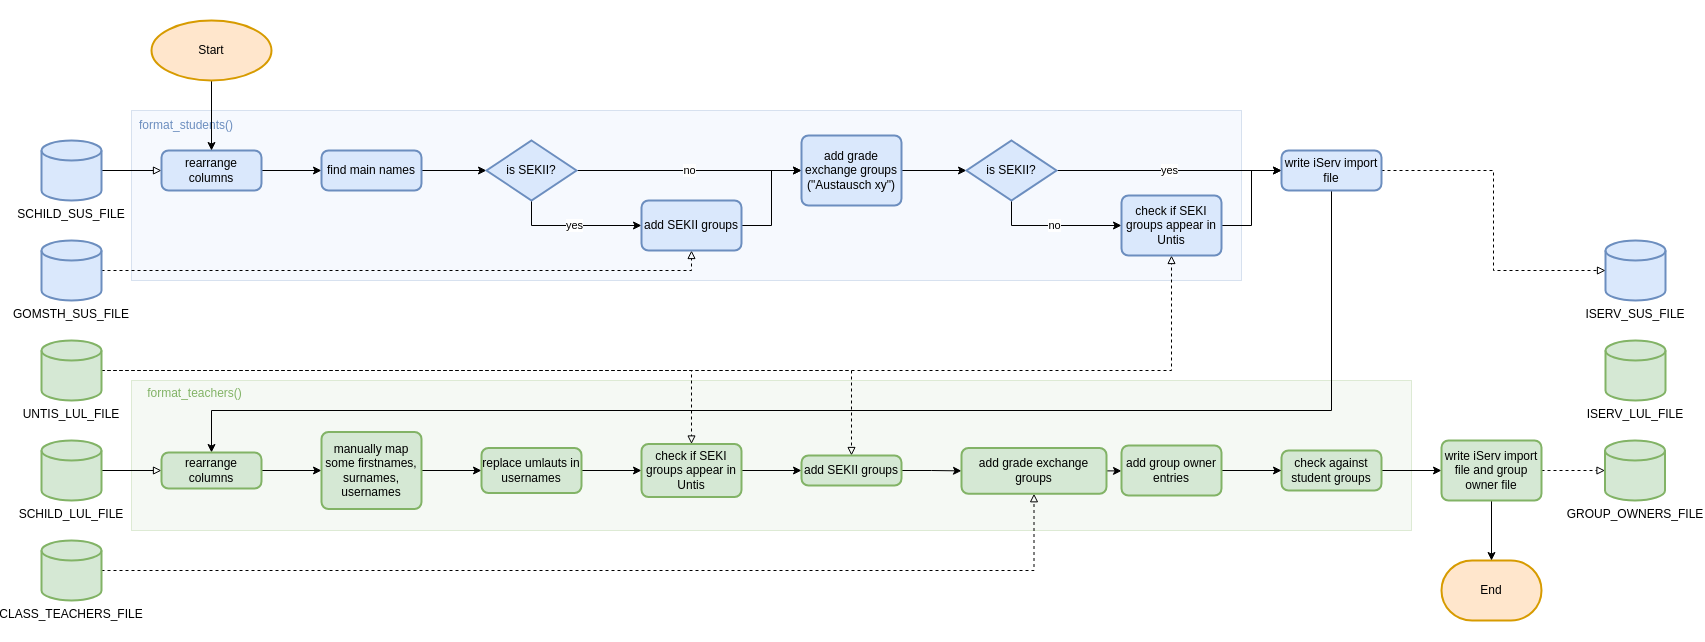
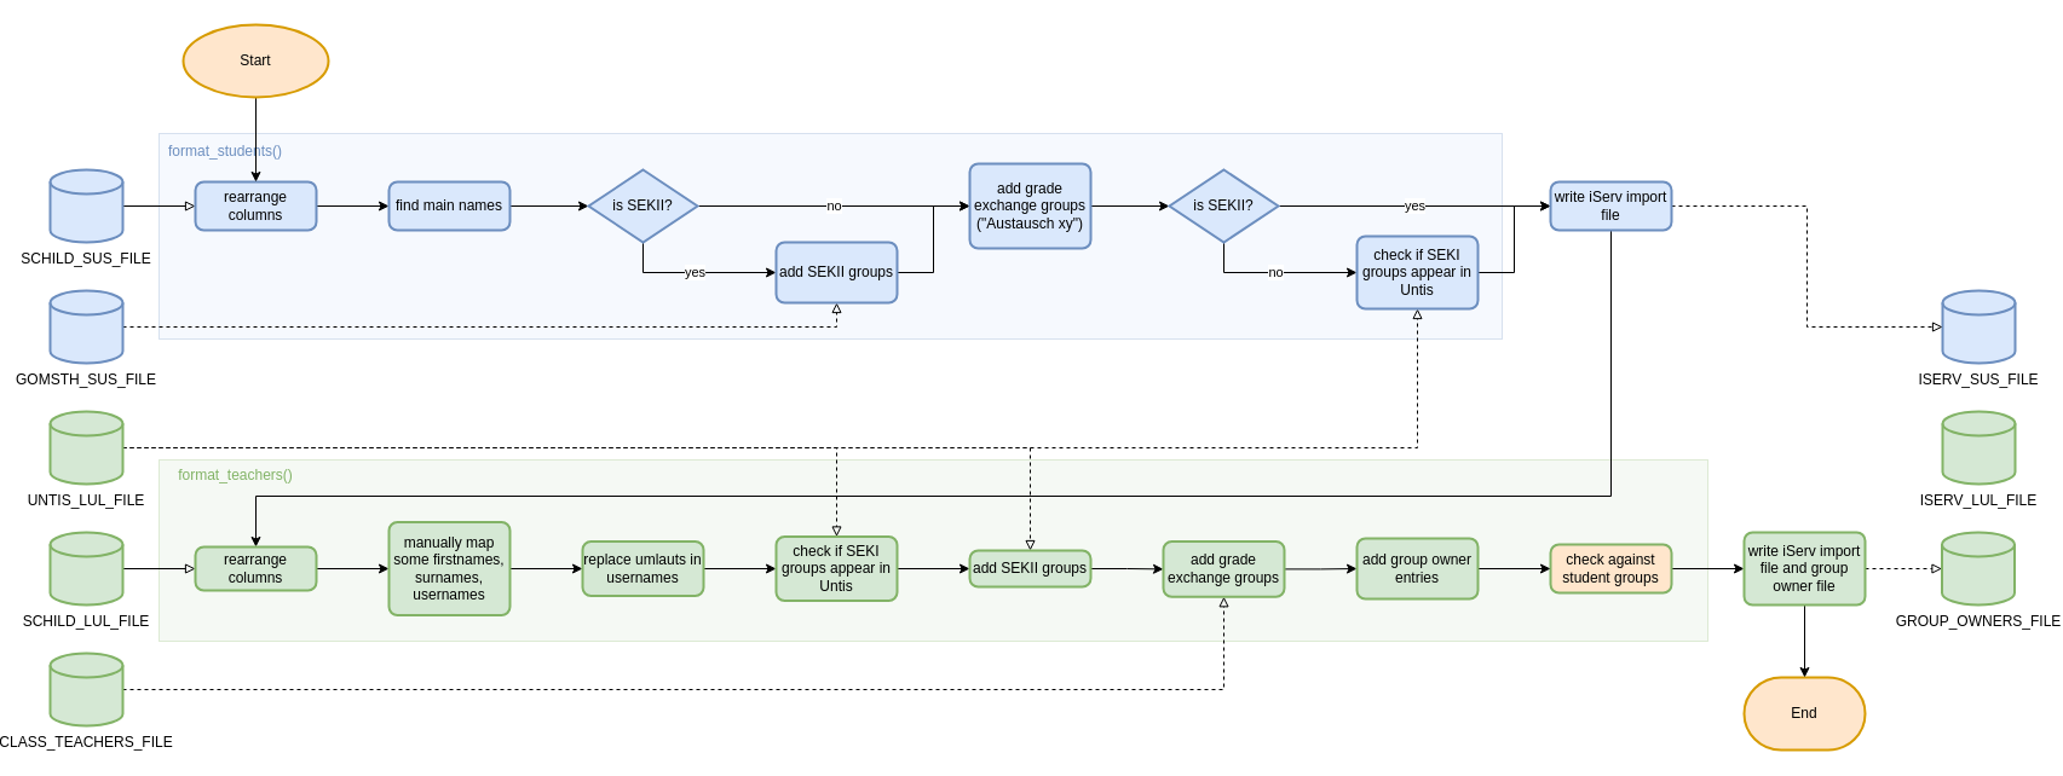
- <mxCell id="55" value="add grade exchange groups" style="rounded=1;whiteSpace=wrap;html=1;absoluteArcSize=1;arcSize=14;strokeWidth=2;glass=0;sketch=0;fillStyle=auto;fillColor=#d5e8d4;strokeColor=#82b366;" vertex="1" parent="1"><mxGeometry x="940" y="447.5" width="145" height="45.75" as="geometry" /></mxCell>
+ <mxCell id="55" value="add grade exchange groups" style="rounded=1;whiteSpace=wrap;html=1;absoluteArcSize=1;arcSize=14;strokeWidth=2;glass=0;sketch=0;fillStyle=auto;fillColor=#d5e8d4;strokeColor=#82b366;" vertex="1" parent="1"><mxGeometry x="940" y="447.5" width="100" height="45.75" as="geometry" /></mxCell>
- <mxCell id="57" value="check against student groups" style="rounded=1;whiteSpace=wrap;html=1;absoluteArcSize=1;arcSize=14;strokeWidth=2;glass=0;sketch=0;fillStyle=auto;fillColor=#d5e8d4;strokeColor=#82b366;" vertex="1" parent="1"><mxGeometry x="1260" y="450" width="100" height="40" as="geometry" /></mxCell>
+ <mxCell id="57" value="check against student groups" style="rounded=1;whiteSpace=wrap;html=1;absoluteArcSize=1;arcSize=14;strokeWidth=2;glass=0;sketch=0;fillStyle=auto;fillColor=#ffe6cc;strokeColor=#82b366;" vertex="1" parent="1"><mxGeometry x="1260" y="450" width="100" height="40" as="geometry" /></mxCell>
